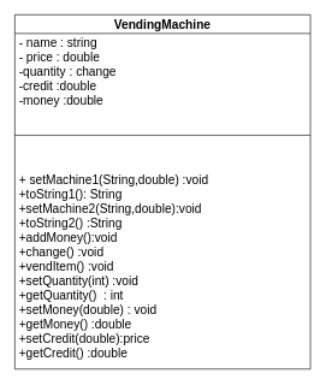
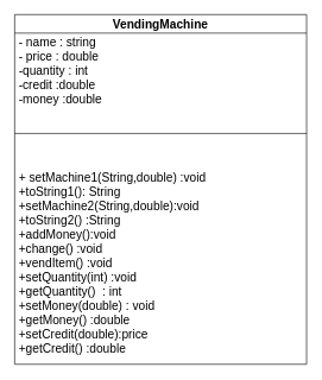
- <mxCell id="3" value="- name : string&#10;- price : double&#10;-quantity : change&#10;-credit :double&#10;-money :double" style="text;align=left;verticalAlign=middle;spacingLeft=4;spacingRight=4;overflow=hidden;rotatable=0;points=[[0,0.5],[1,0.5]];portConstraint=eastwest;fontSize=17;labelBorderColor=none;labelBackgroundColor=none;" vertex="1" parent="2"><mxGeometry y="26" width="410" height="104" as="geometry" /></mxCell>
+ <mxCell id="3" value="- name : string&#10;- price : double&#10;-quantity : int&#10;-credit :double&#10;-money :double" style="text;align=left;verticalAlign=middle;spacingLeft=4;spacingRight=4;overflow=hidden;rotatable=0;points=[[0,0.5],[1,0.5]];portConstraint=eastwest;fontSize=17;labelBorderColor=none;labelBackgroundColor=none;" vertex="1" parent="2"><mxGeometry y="26" width="410" height="104" as="geometry" /></mxCell>
